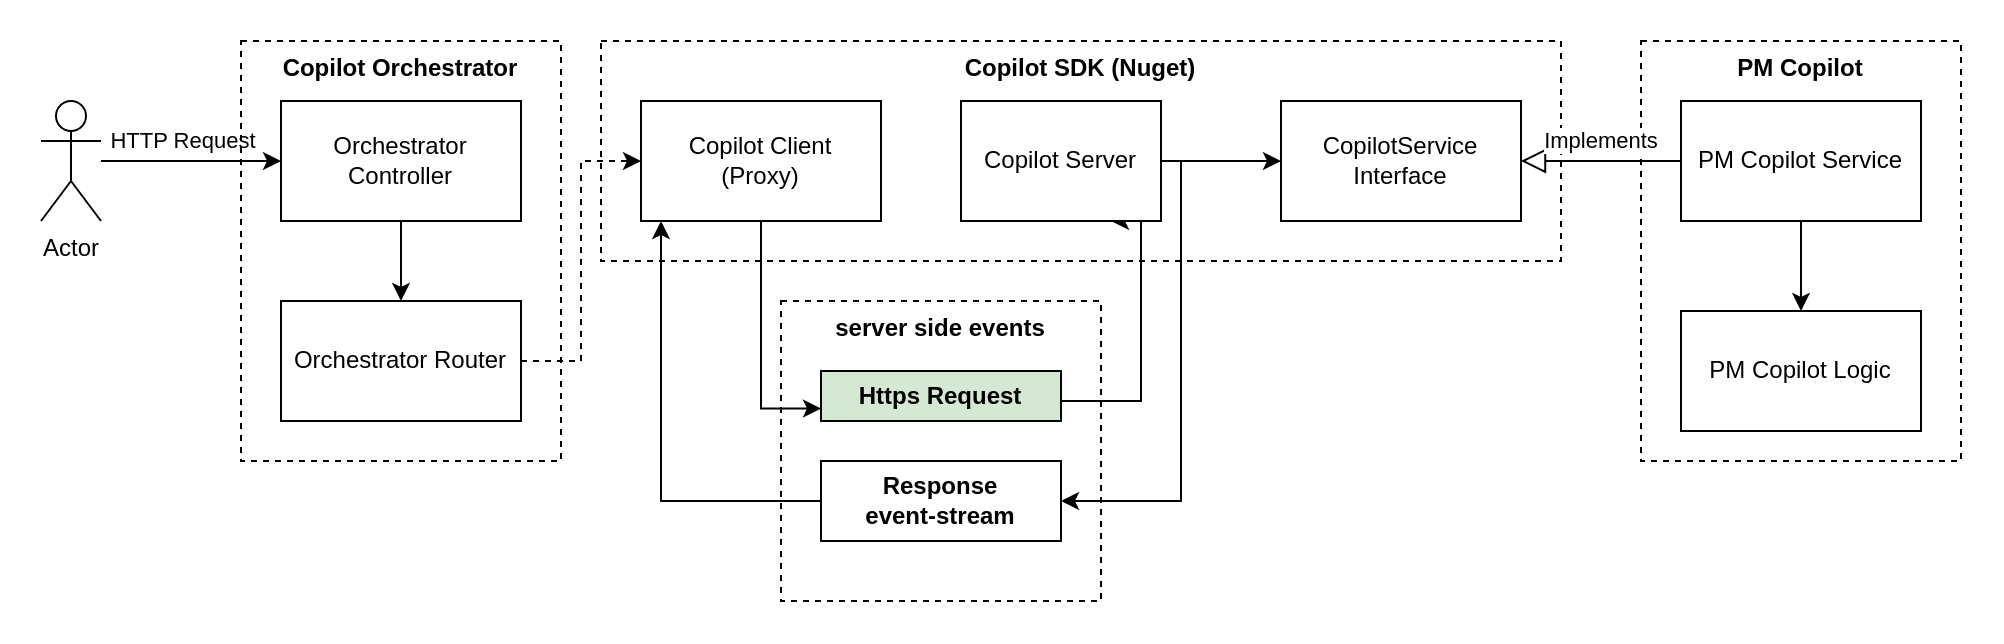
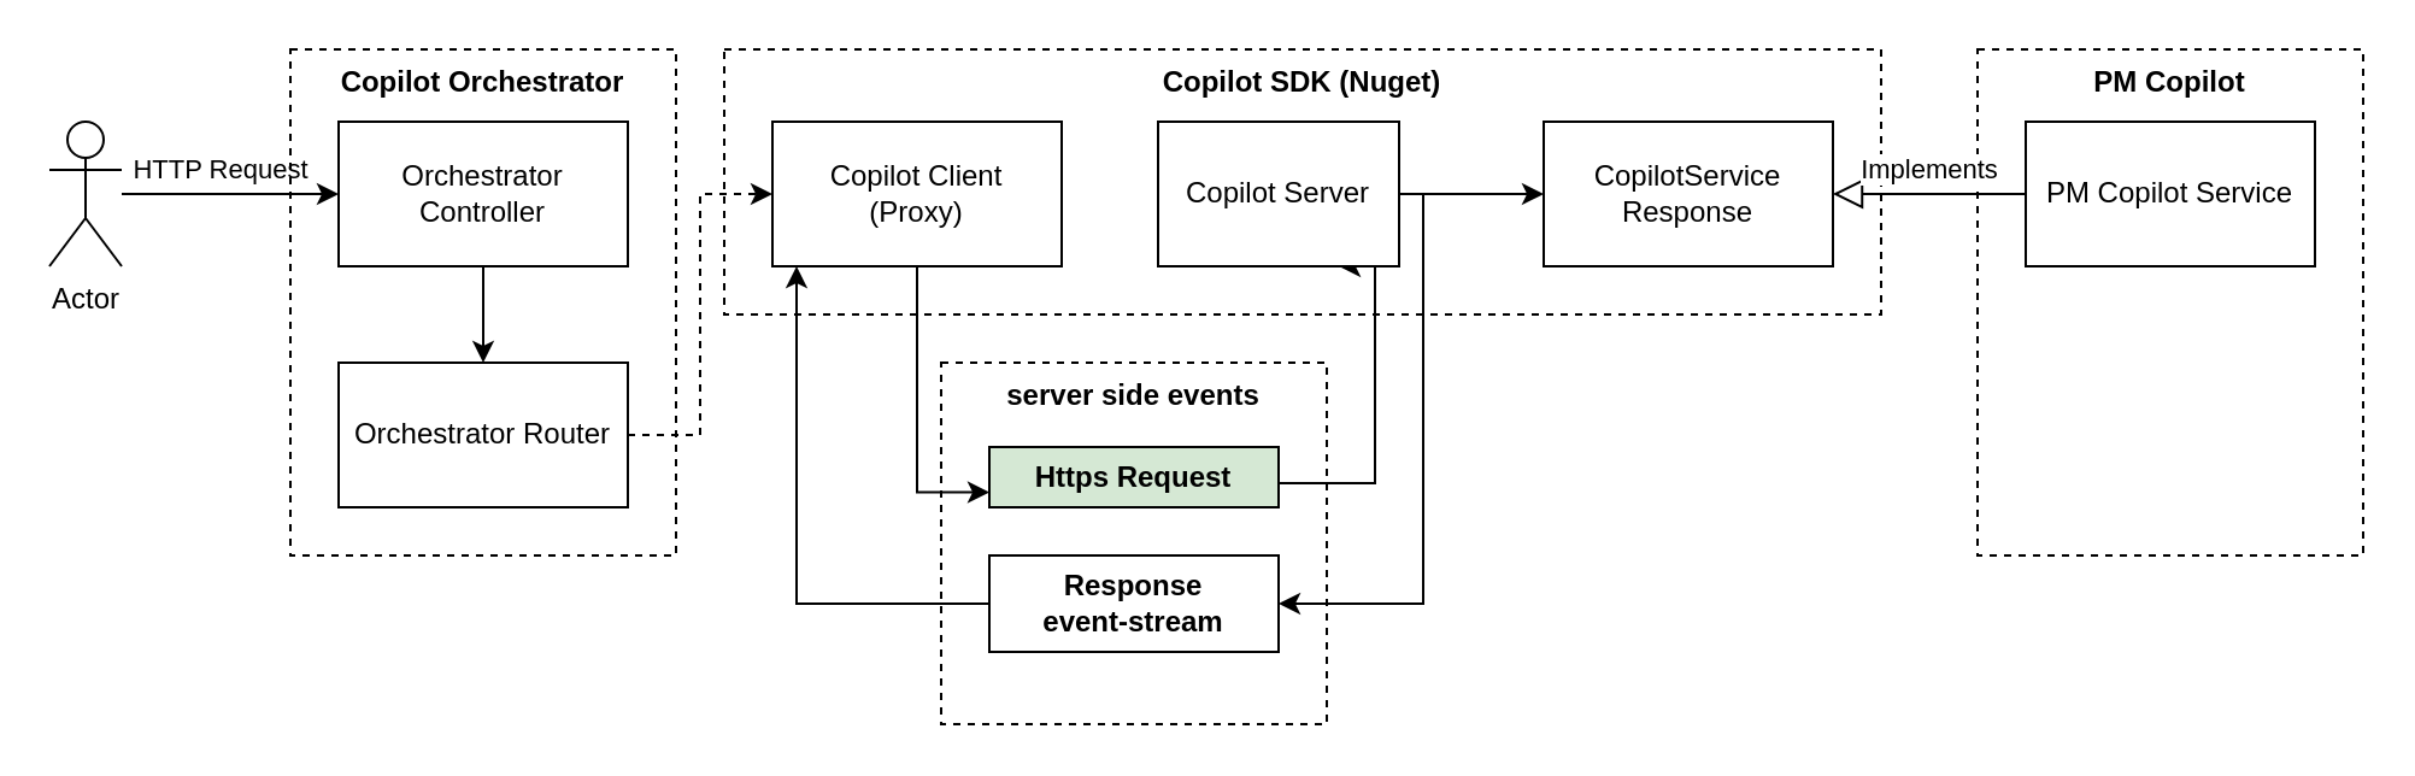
- <mxCell id="20" value="CopilotService&lt;div&gt;Interface&lt;/div&gt;" style="rounded=0;whiteSpace=wrap;html=1;" parent="1" vertex="1"><mxGeometry x="640" y="50" width="120" height="60" as="geometry" /></mxCell>
+ <mxCell id="20" value="CopilotService&lt;div&gt;Response&lt;/div&gt;" style="rounded=0;whiteSpace=wrap;html=1;" parent="1" vertex="1"><mxGeometry x="640" y="50" width="120" height="60" as="geometry" /></mxCell>
- <mxCell id="21" value="" style="edgeStyle=orthogonalEdgeStyle;rounded=0;orthogonalLoop=1;jettySize=auto;html=1;" parent="1" source="23" target="18" edge="1"><mxGeometry relative="1" as="geometry" /></mxCell>
- <mxCell id="18" value="PM Copilot Logic" style="rounded=0;whiteSpace=wrap;html=1;" parent="1" vertex="1"><mxGeometry x="840" y="155" width="120" height="60" as="geometry" /></mxCell>
